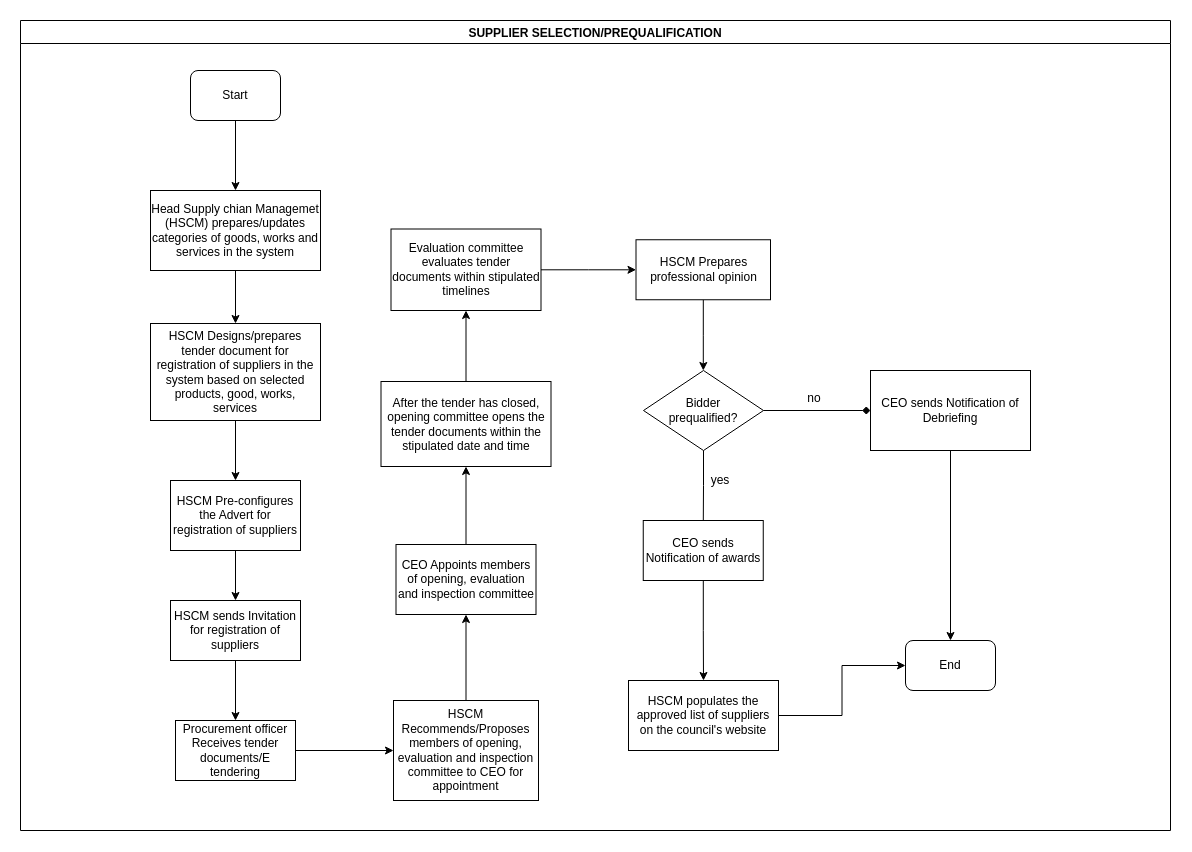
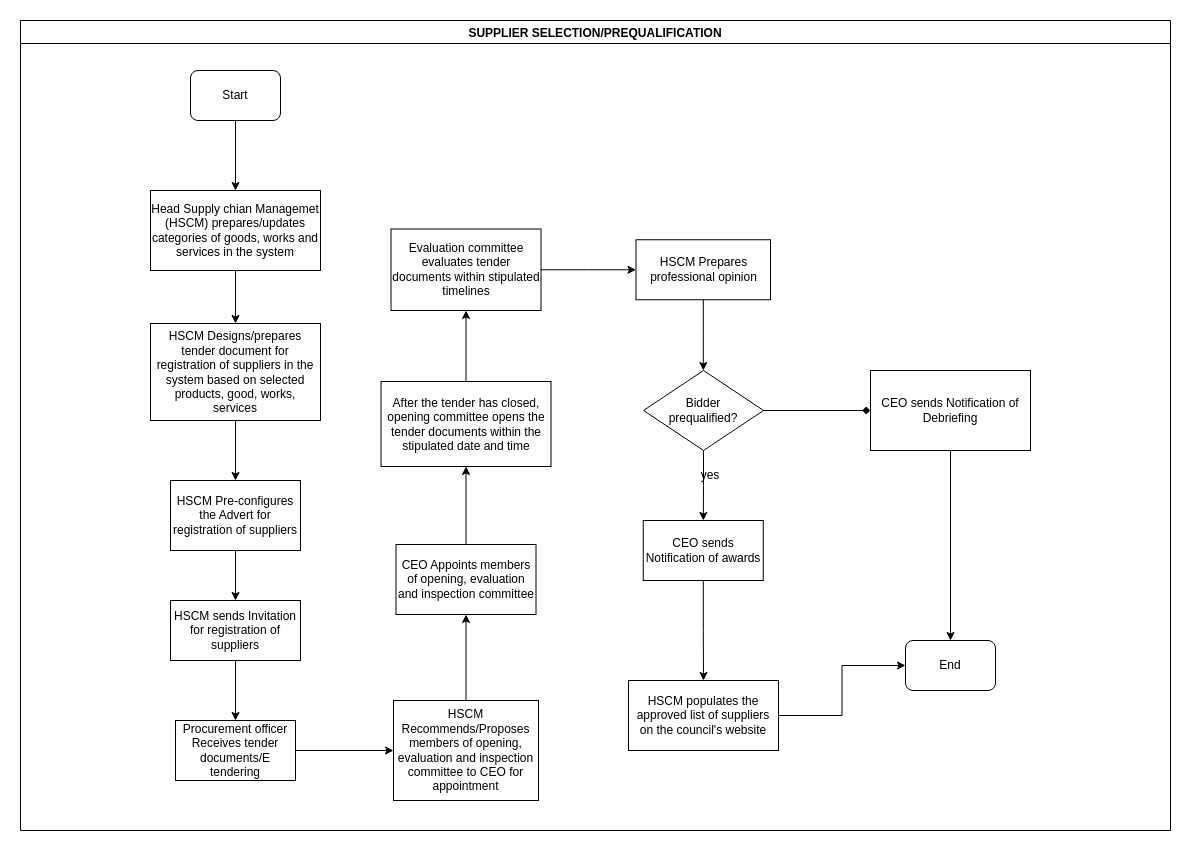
- <mxCell id="36" value="no" style="text;html=1;strokeColor=none;fillColor=none;align=center;verticalAlign=middle;whiteSpace=wrap;rounded=0;" vertex="1" parent="1"><mxGeometry x="794" y="388" width="40" height="20" as="geometry" /></mxCell>
- <mxCell id="23" value="yes" style="text;html=1;strokeColor=none;fillColor=none;align=center;verticalAlign=middle;whiteSpace=wrap;rounded=0;" vertex="1" parent="2"><mxGeometry x="680" y="450" width="40" height="20" as="geometry" /></mxCell>
+ <mxCell id="23" value="yes" style="text;html=1;strokeColor=none;fillColor=none;align=center;verticalAlign=middle;whiteSpace=wrap;rounded=0;" vertex="1" parent="2"><mxGeometry x="670" y="445" width="40" height="20" as="geometry" /></mxCell>
- <mxCell id="21" value="" style="edgeStyle=orthogonalEdgeStyle;rounded=0;orthogonalLoop=1;jettySize=auto;html=1;endArrow=none;" edge="1" parent="2" source="19" target="20"><mxGeometry relative="1" as="geometry" /></mxCell>
+ <mxCell id="21" value="" style="edgeStyle=orthogonalEdgeStyle;rounded=0;orthogonalLoop=1;jettySize=auto;html=1;" edge="1" parent="2" source="19" target="20"><mxGeometry relative="1" as="geometry" /></mxCell>
